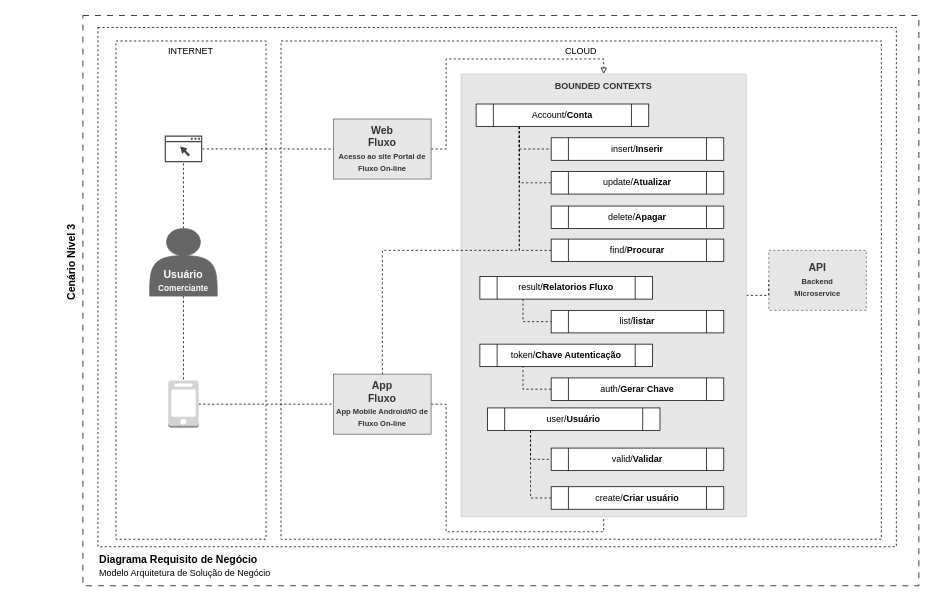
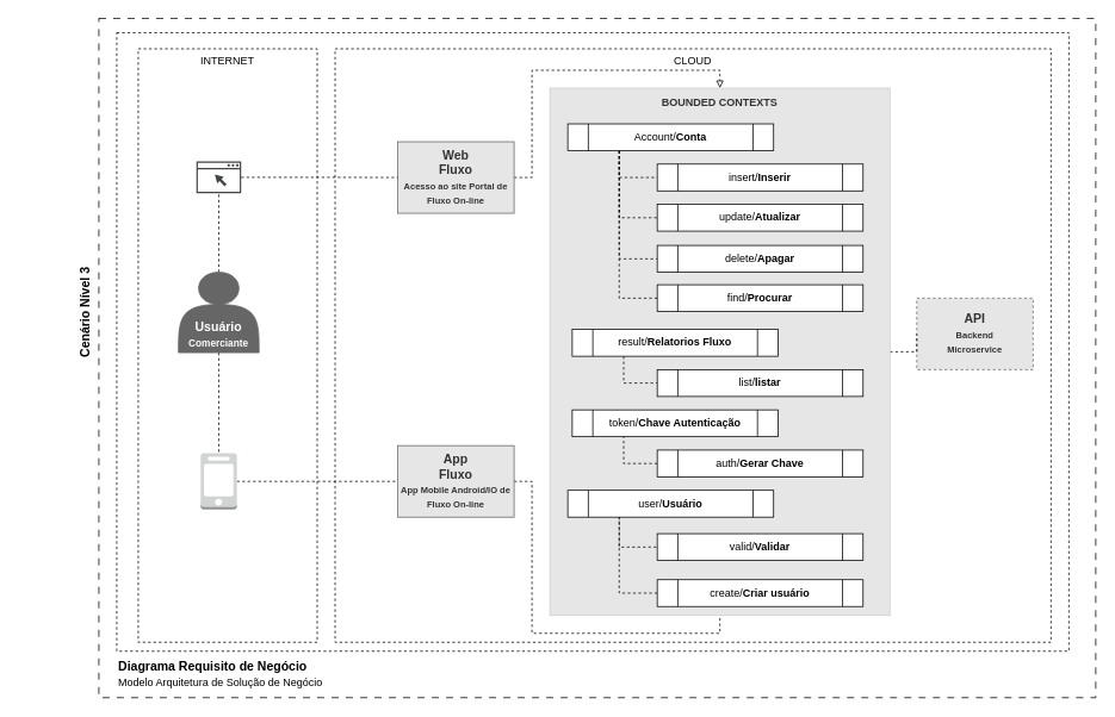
- <mxCell id="24" style="edgeStyle=orthogonalEdgeStyle;rounded=0;orthogonalLoop=1;jettySize=auto;html=1;exitX=0.25;exitY=1;exitDx=0;exitDy=0;dashed=1;endArrow=none;endFill=0;" parent="1" source="25" target="11" edge="1"><mxGeometry relative="1" as="geometry" /></mxCell>
+ <mxCell id="24" style="edgeStyle=orthogonalEdgeStyle;rounded=0;orthogonalLoop=1;jettySize=auto;html=1;exitX=0.25;exitY=1;exitDx=0;exitDy=0;entryX=0;entryY=0.5;entryDx=0;entryDy=0;dashed=1;endArrow=none;endFill=0;" parent="1" source="25" target="33" edge="1"><mxGeometry relative="1" as="geometry" /></mxCell>
- <mxCell id="29" value="user/&lt;b&gt;Usuário&lt;/b&gt;" style="shape=process;whiteSpace=wrap;html=1;backgroundOutline=1;" parent="1" vertex="1"><mxGeometry x="649" y="543" width="230" height="30" as="geometry" /></mxCell>
+ <mxCell id="29" value="user/&lt;b&gt;Usuário&lt;/b&gt;" style="shape=process;whiteSpace=wrap;html=1;backgroundOutline=1;" parent="1" vertex="1"><mxGeometry x="634" y="548" width="230" height="30" as="geometry" /></mxCell>
